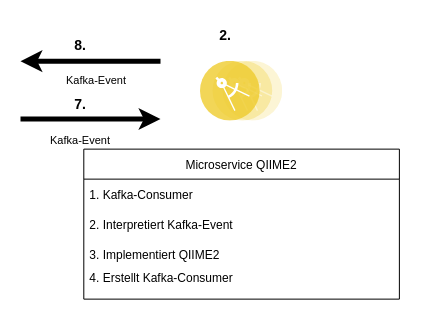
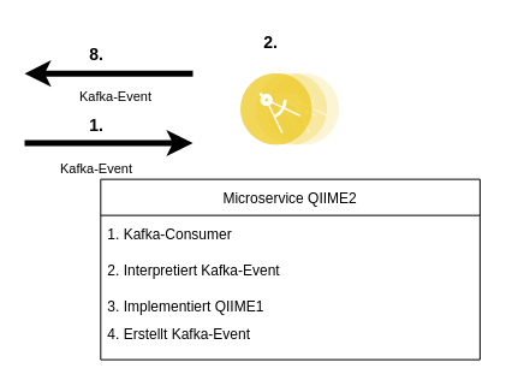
- <mxCell id="10" value="&lt;b&gt;&lt;font style=&quot;font-size: 14px;&quot;&gt;7.&lt;/font&gt;&lt;/b&gt;" style="text;html=1;strokeColor=none;fillColor=none;align=center;verticalAlign=middle;whiteSpace=wrap;rounded=0;fontColor=#000000;" parent="1" vertex="1"><mxGeometry x="50" y="89" width="60" height="30" as="geometry" /></mxCell>
+ <mxCell id="10" value="&lt;b&gt;&lt;font style=&quot;font-size: 14px;&quot;&gt;1.&lt;/font&gt;&lt;/b&gt;" style="text;html=1;strokeColor=none;fillColor=none;align=center;verticalAlign=middle;whiteSpace=wrap;rounded=0;fontColor=#000000;" parent="1" vertex="1"><mxGeometry x="50" y="89" width="60" height="30" as="geometry" /></mxCell>
- <mxCell id="8" value="3. Implementiert QIIME2" style="text;strokeColor=none;fillColor=none;align=left;verticalAlign=middle;spacingLeft=4;spacingRight=4;overflow=hidden;points=[[0,0.5],[1,0.5]];portConstraint=eastwest;rotatable=0;fontColor=#000000;" parent="5" vertex="1"><mxGeometry y="90" width="315.58" height="30" as="geometry" /></mxCell>
+ <mxCell id="8" value="3. Implementiert QIIME1" style="text;strokeColor=none;fillColor=none;align=left;verticalAlign=middle;spacingLeft=4;spacingRight=4;overflow=hidden;points=[[0,0.5],[1,0.5]];portConstraint=eastwest;rotatable=0;fontColor=#000000;" parent="5" vertex="1"><mxGeometry y="90" width="315.58" height="30" as="geometry" /></mxCell>
- <mxCell id="9" value="4. Erstellt Kafka-Consumer &#10;" style="text;strokeColor=none;fillColor=none;align=left;verticalAlign=middle;spacingLeft=4;spacingRight=4;overflow=hidden;points=[[0,0.5],[1,0.5]];portConstraint=eastwest;rotatable=0;fontColor=#000000;" parent="5" vertex="1"><mxGeometry y="120" width="315.58" height="30" as="geometry" /></mxCell>
+ <mxCell id="9" value="4. Erstellt Kafka-Event &#10;" style="text;strokeColor=none;fillColor=none;align=left;verticalAlign=middle;spacingLeft=4;spacingRight=4;overflow=hidden;points=[[0,0.5],[1,0.5]];portConstraint=eastwest;rotatable=0;fontColor=#000000;" parent="5" vertex="1"><mxGeometry y="120" width="315.58" height="30" as="geometry" /></mxCell>
